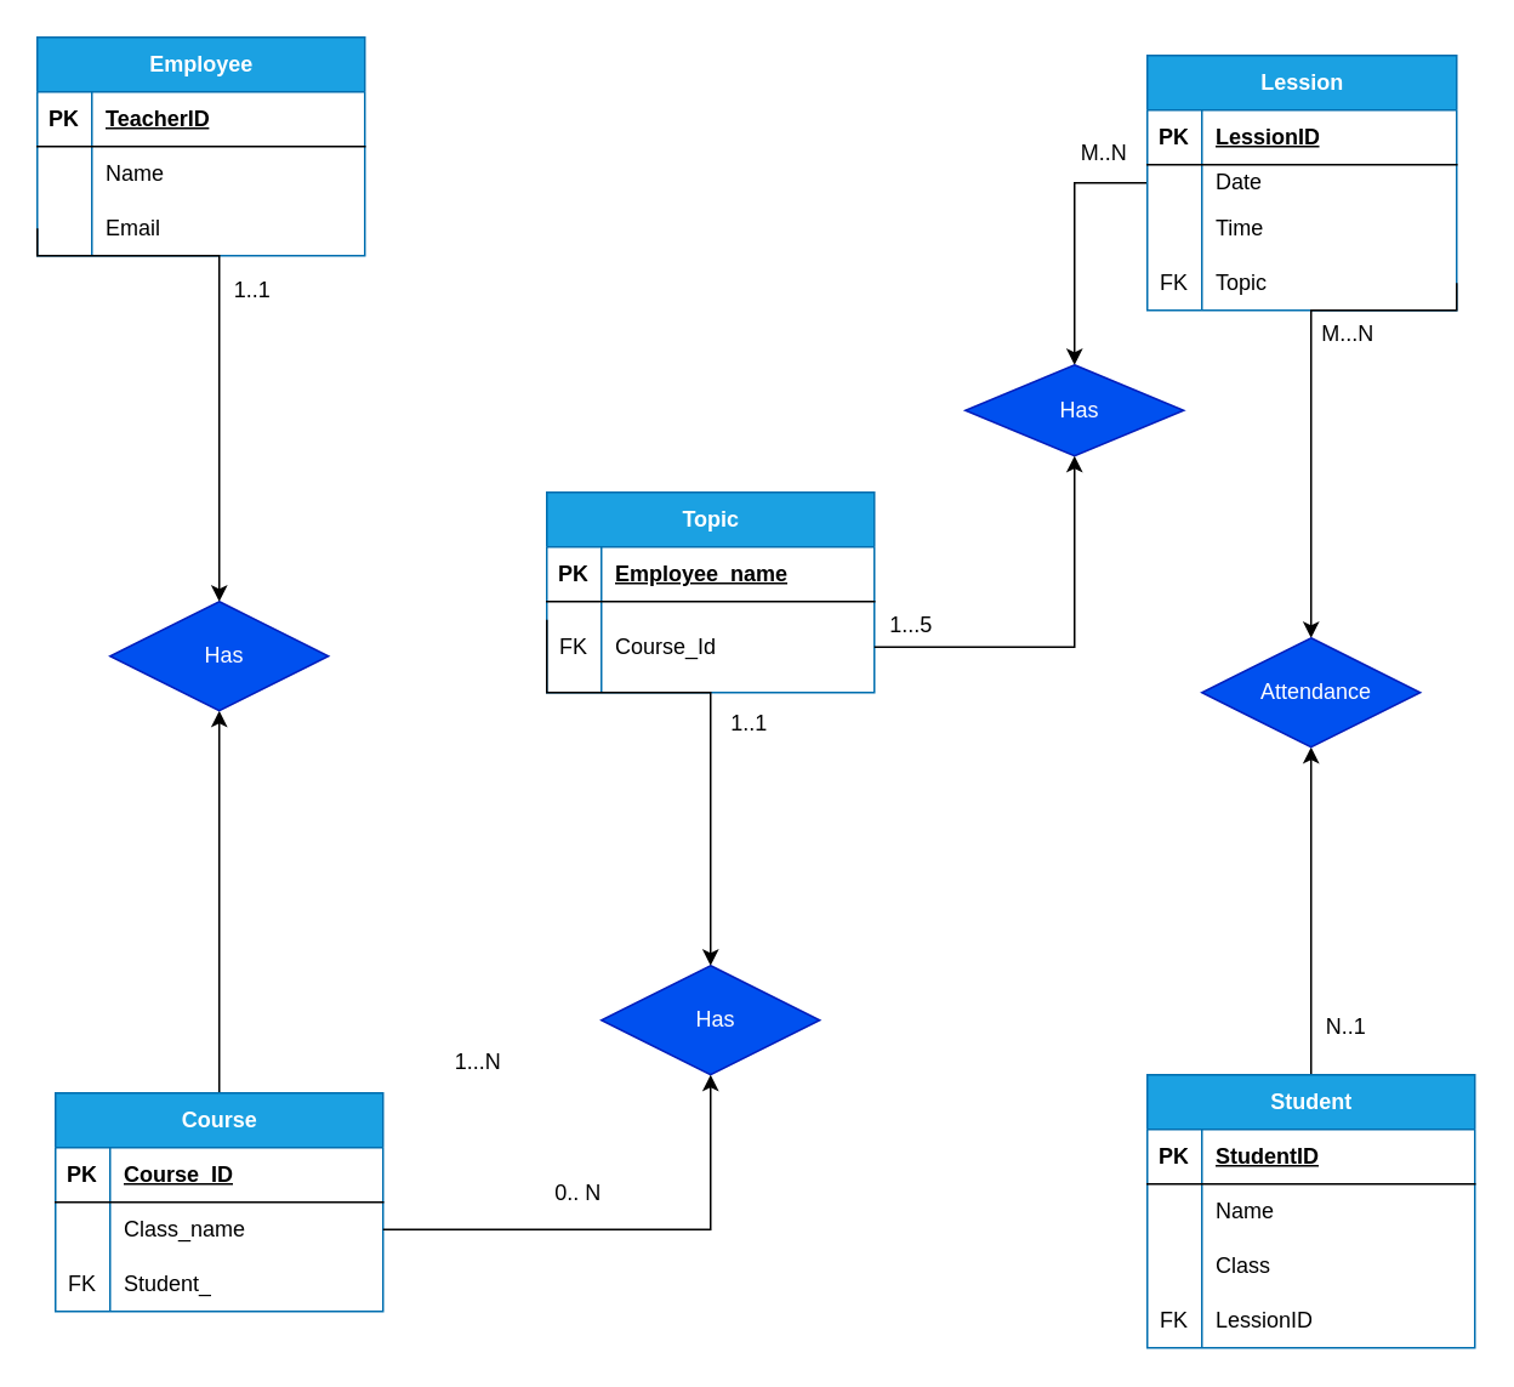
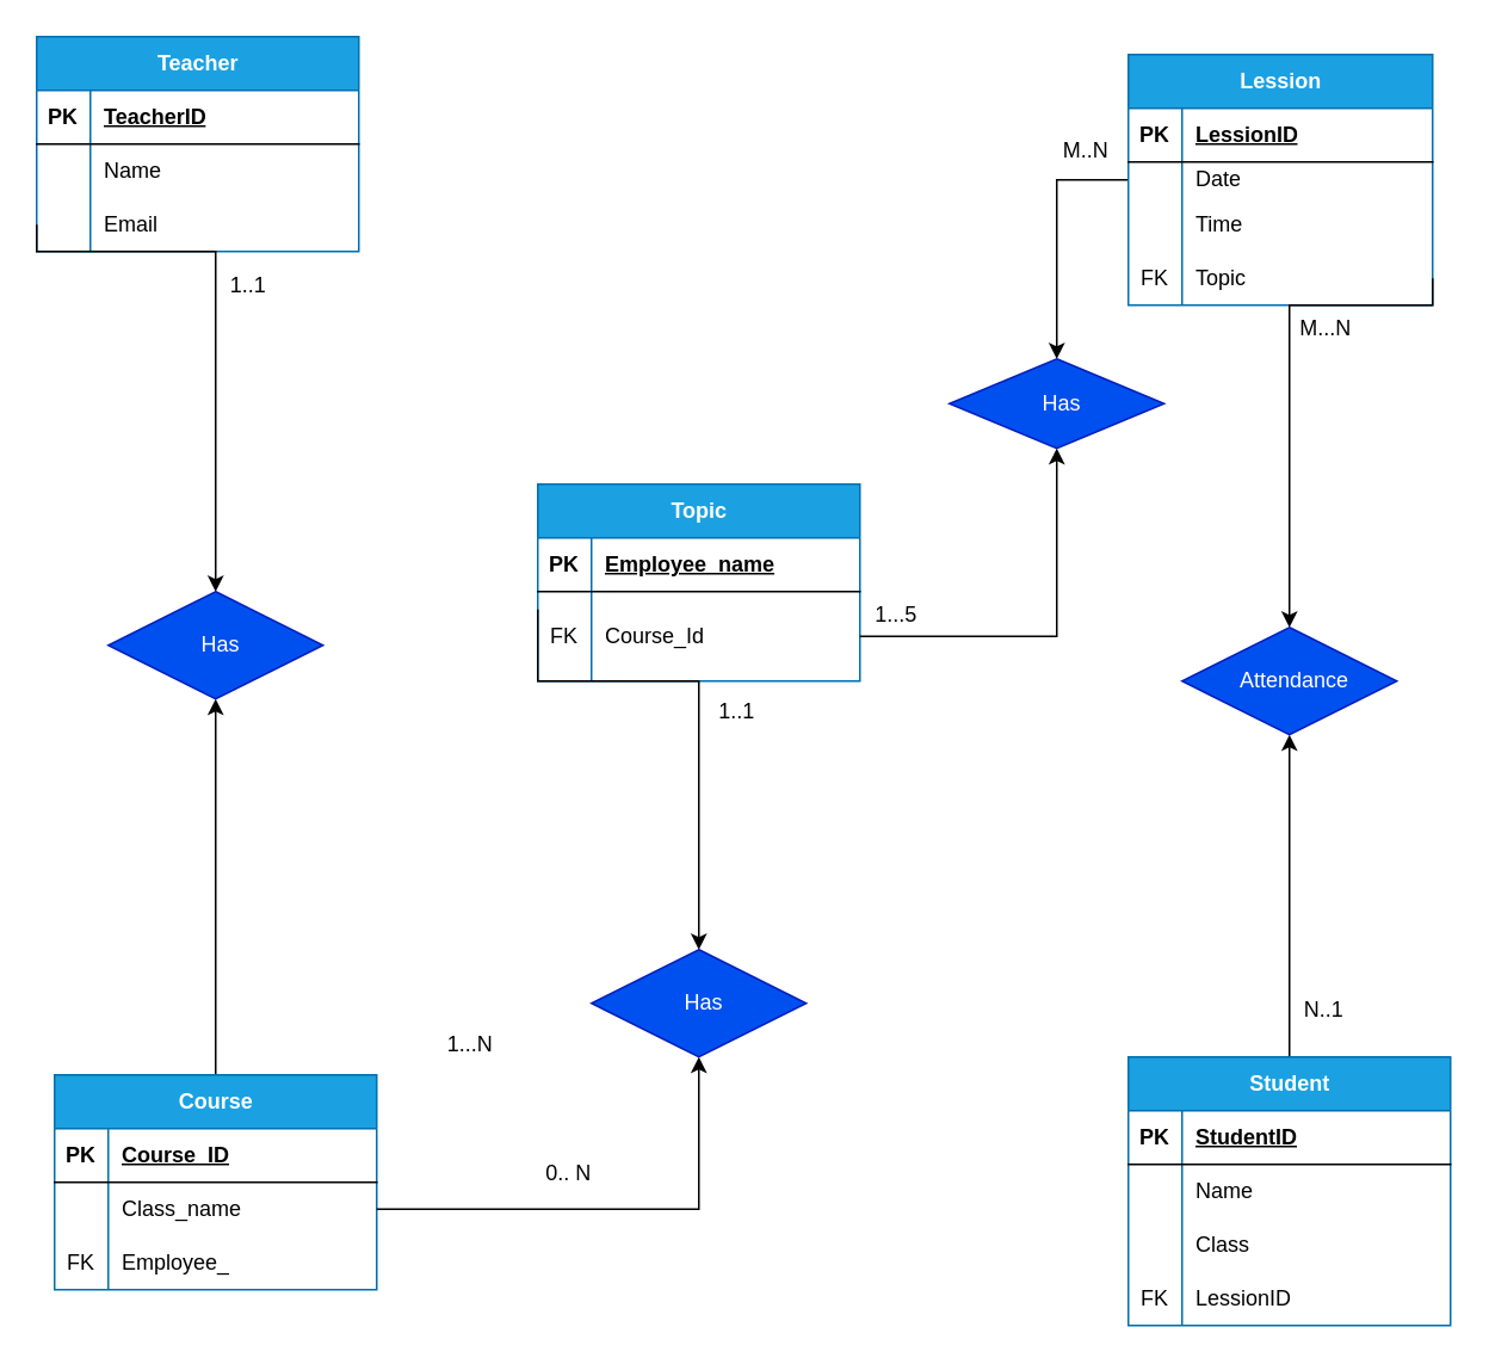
- <mxCell id="2" value="Employee" style="shape=table;startSize=30;container=1;collapsible=1;childLayout=tableLayout;fixedRows=1;rowLines=0;fontStyle=1;align=center;resizeLast=1;html=1;fillColor=#1ba1e2;fontColor=#ffffff;strokeColor=#006EAF;" vertex="1" parent="1"><mxGeometry x="20" y="20" width="180" height="120" as="geometry" /></mxCell>
+ <mxCell id="2" value="Teacher" style="shape=table;startSize=30;container=1;collapsible=1;childLayout=tableLayout;fixedRows=1;rowLines=0;fontStyle=1;align=center;resizeLast=1;html=1;fillColor=#1ba1e2;fontColor=#ffffff;strokeColor=#006EAF;" vertex="1" parent="1"><mxGeometry x="20" y="20" width="180" height="120" as="geometry" /></mxCell>
- <mxCell id="57" value="Student_" style="shape=partialRectangle;connectable=0;fillColor=none;top=0;left=0;bottom=0;right=0;align=left;spacingLeft=6;overflow=hidden;whiteSpace=wrap;html=1;" vertex="1" parent="55"><mxGeometry x="30" width="150" height="30" as="geometry"><mxRectangle width="150" height="30" as="alternateBounds" /></mxGeometry></mxCell>
+ <mxCell id="57" value="Employee_" style="shape=partialRectangle;connectable=0;fillColor=none;top=0;left=0;bottom=0;right=0;align=left;spacingLeft=6;overflow=hidden;whiteSpace=wrap;html=1;" vertex="1" parent="55"><mxGeometry x="30" width="150" height="30" as="geometry"><mxRectangle width="150" height="30" as="alternateBounds" /></mxGeometry></mxCell>
